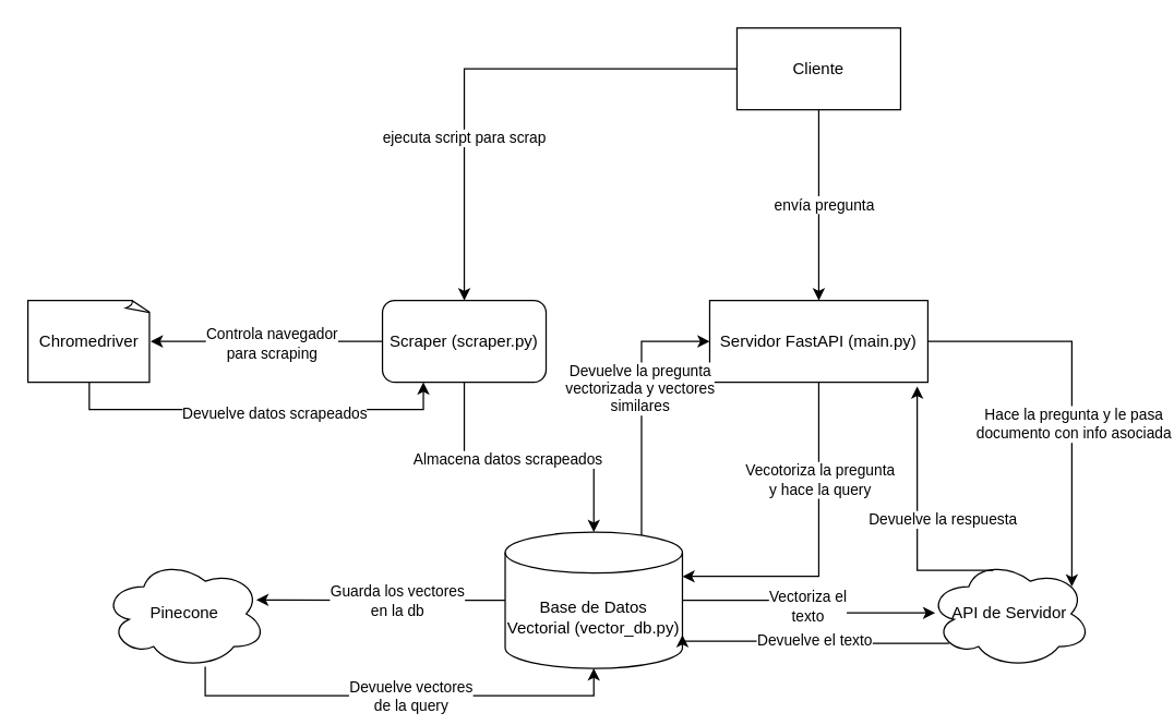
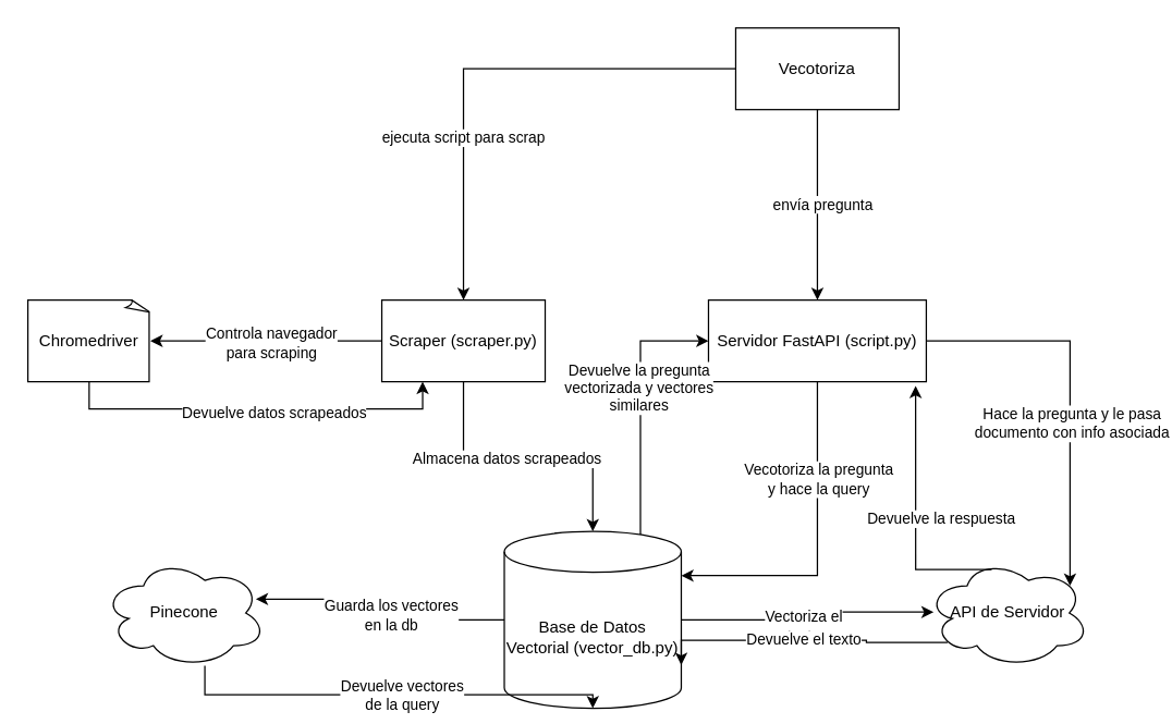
- <mxCell id="12" value="Cliente" style="rounded=0;whiteSpace=wrap;html=1;" vertex="1" parent="1"><mxGeometry x="540" y="20" width="120" height="60" as="geometry" /></mxCell>
+ <mxCell id="12" value="Vecotoriza" style="rounded=0;whiteSpace=wrap;html=1;" vertex="1" parent="1"><mxGeometry x="540" y="20" width="120" height="60" as="geometry" /></mxCell>
- <mxCell id="5" value="Scraper (scraper.py)" style="whiteSpace=wrap;html=1;align=center;rounded=1;" vertex="1" parent="1"><mxGeometry x="280" y="220" width="120" height="60" as="geometry" /></mxCell>
+ <mxCell id="5" value="Scraper (scraper.py)" style="rounded=0;whiteSpace=wrap;html=1;align=center;" vertex="1" parent="1"><mxGeometry x="280" y="220" width="120" height="60" as="geometry" /></mxCell>
- <mxCell id="2" value="Servidor FastAPI (main.py)" style="rounded=0;whiteSpace=wrap;html=1;" vertex="1" parent="1"><mxGeometry x="520" y="220" width="160" height="60" as="geometry" /></mxCell>
+ <mxCell id="2" value="Servidor FastAPI (script.py)" style="rounded=0;whiteSpace=wrap;html=1;" vertex="1" parent="1"><mxGeometry x="520" y="220" width="160" height="60" as="geometry" /></mxCell>
- <mxCell id="18" value="Base de Datos Vectorial (vector_db.py)" style="shape=cylinder3;whiteSpace=wrap;html=1;boundedLbl=1;backgroundOutline=1;size=15;" vertex="1" parent="1"><mxGeometry x="370" y="390" width="130" height="100" as="geometry" /></mxCell>
+ <mxCell id="18" value="Base de Datos Vectorial (vector_db.py)" style="shape=cylinder3;whiteSpace=wrap;html=1;boundedLbl=1;backgroundOutline=1;size=15;" vertex="1" parent="1"><mxGeometry x="370" y="390" width="130" height="130" as="geometry" /></mxCell>
